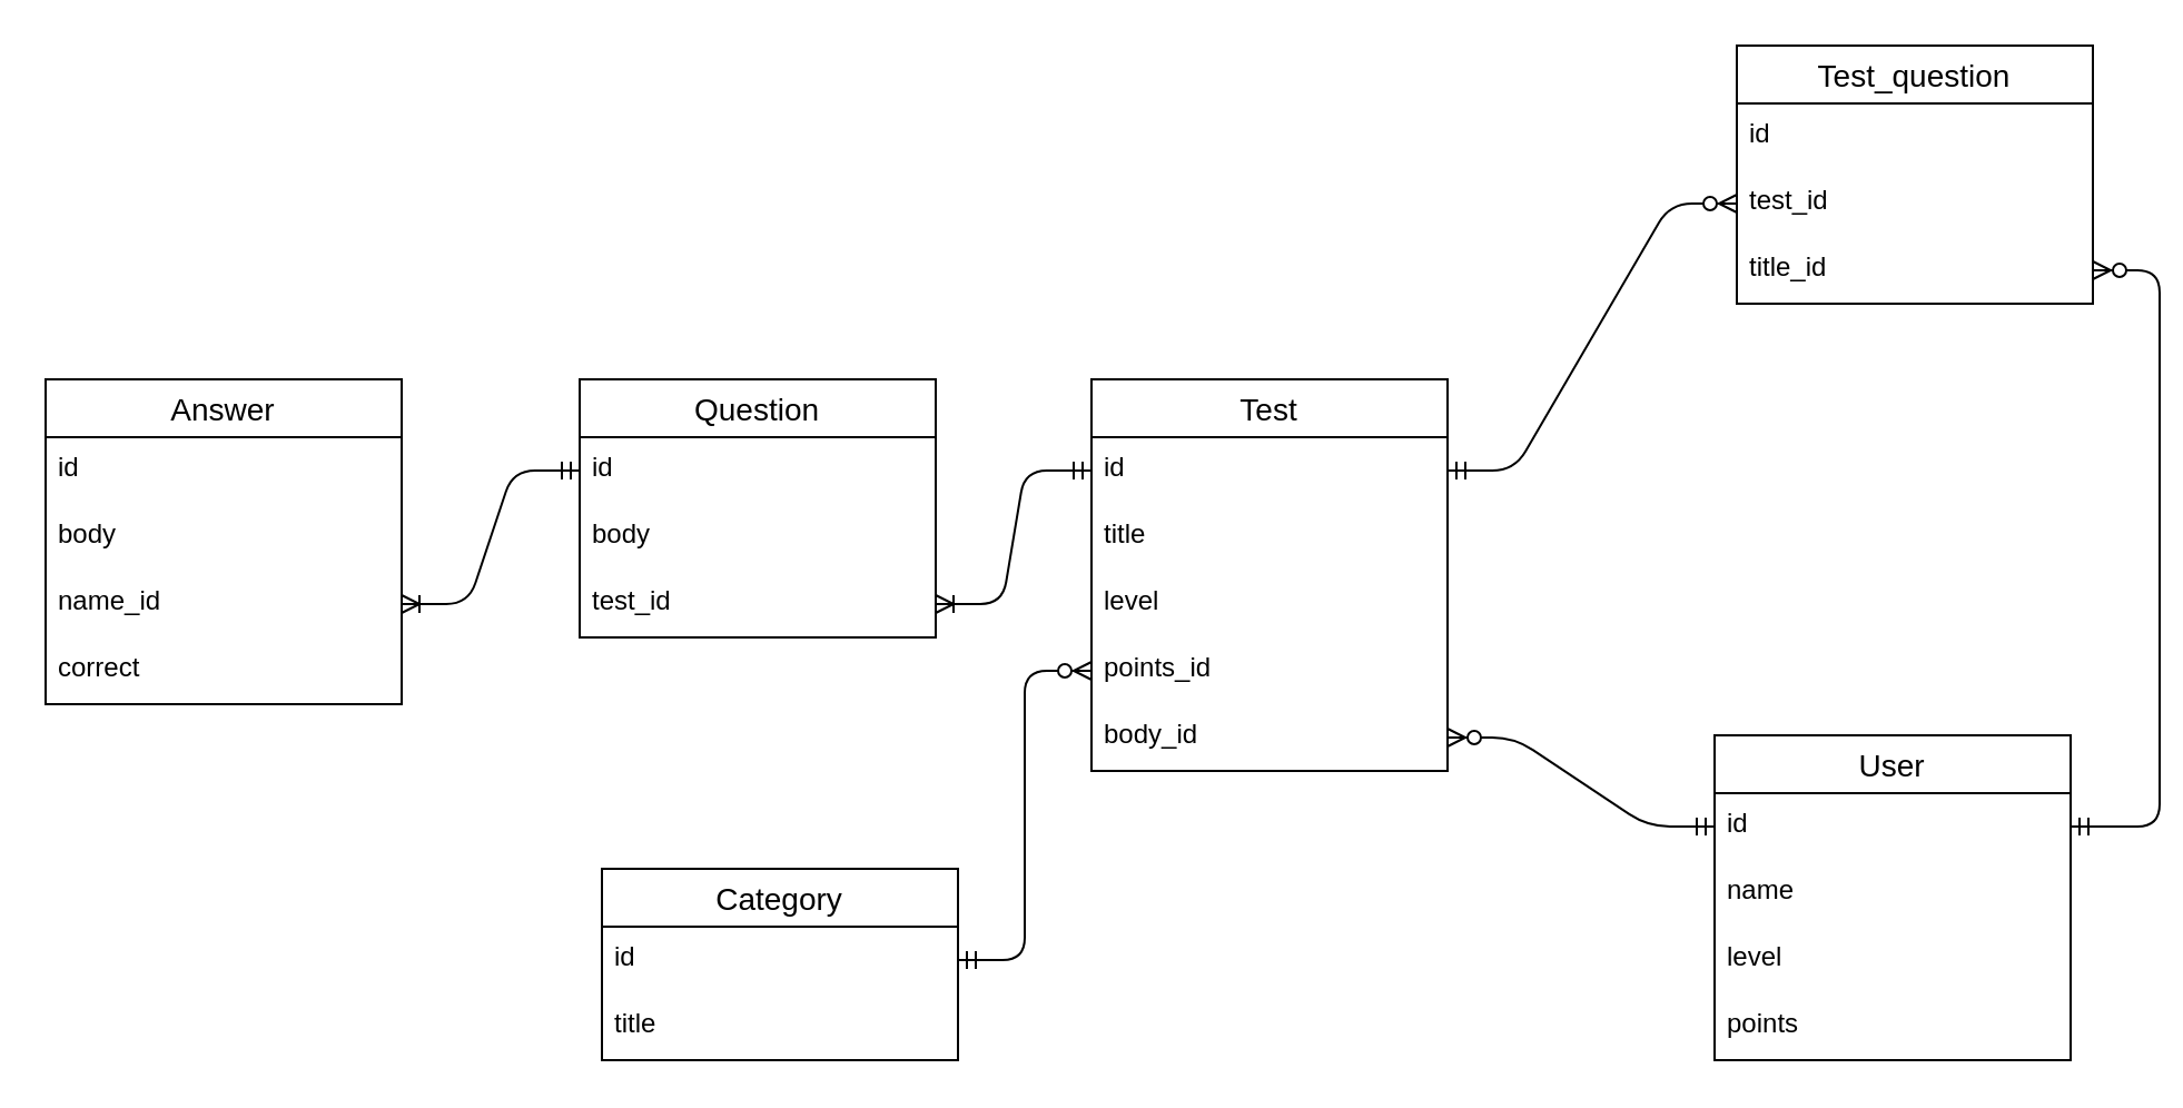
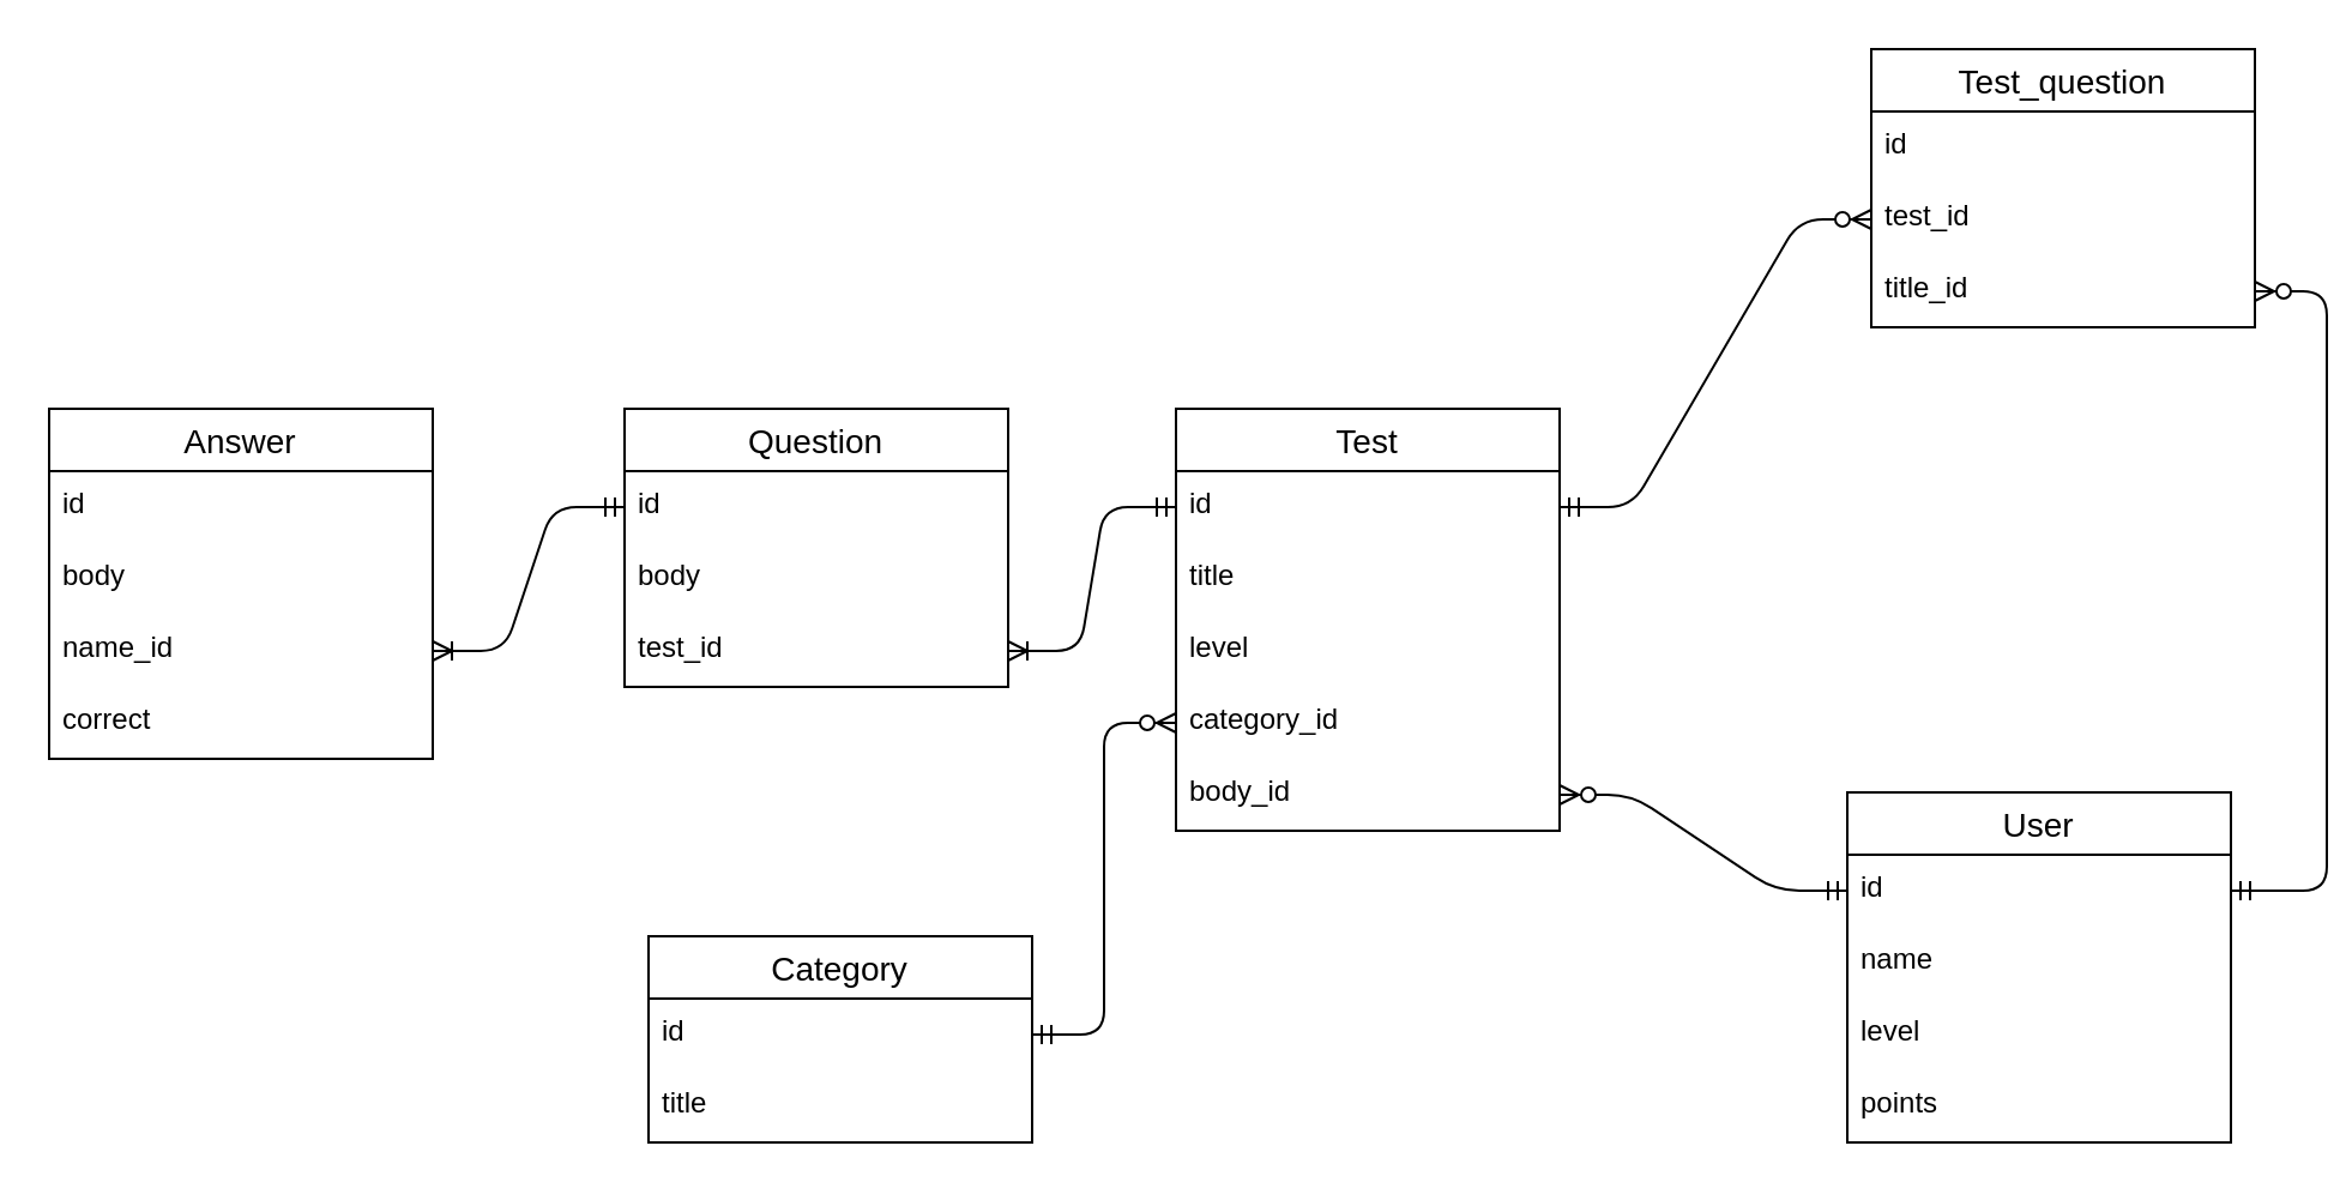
- <mxCell id="6" value="points_id" style="text;strokeColor=none;fillColor=none;spacingLeft=4;spacingRight=4;overflow=hidden;rotatable=0;points=[[0,0.5],[1,0.5]];portConstraint=eastwest;fontSize=12;" parent="2" vertex="1"><mxGeometry y="116" width="160" height="30" as="geometry" /></mxCell>
+ <mxCell id="6" value="category_id" style="text;strokeColor=none;fillColor=none;spacingLeft=4;spacingRight=4;overflow=hidden;rotatable=0;points=[[0,0.5],[1,0.5]];portConstraint=eastwest;fontSize=12;" parent="2" vertex="1"><mxGeometry y="116" width="160" height="30" as="geometry" /></mxCell>
